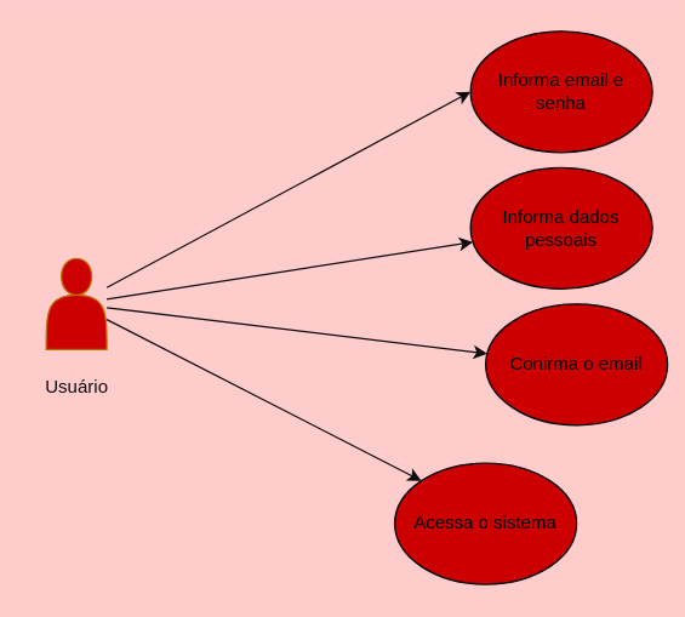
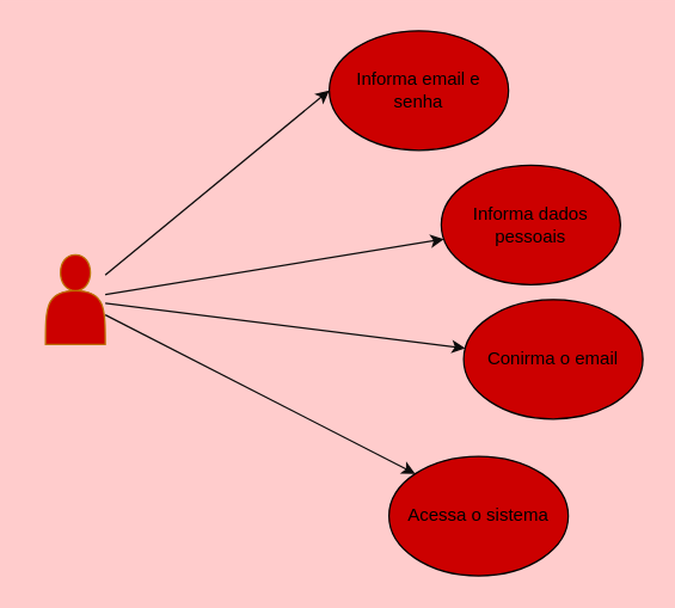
- <mxCell id="7" value="Informa email e senha" style="ellipse;whiteSpace=wrap;html=1;fillColor=#CC0000;" vertex="1" parent="1"><mxGeometry x="310" y="20" width="120" height="80" as="geometry" /></mxCell>
+ <mxCell id="7" value="Informa email e senha" style="ellipse;whiteSpace=wrap;html=1;fillColor=#CC0000;" vertex="1" parent="1"><mxGeometry x="220" y="20" width="120" height="80" as="geometry" /></mxCell>
- <mxCell id="9" value="Informa dados pessoais" style="ellipse;whiteSpace=wrap;html=1;fillColor=#CC0000;" vertex="1" parent="1"><mxGeometry x="310" y="110" width="120" height="80" as="geometry" /></mxCell>
+ <mxCell id="9" value="Informa dados pessoais" style="ellipse;whiteSpace=wrap;html=1;fillColor=#CC0000;" vertex="1" parent="1"><mxGeometry x="295" y="110" width="120" height="80" as="geometry" /></mxCell>
- <mxCell id="10" value="Conirma o email" style="ellipse;whiteSpace=wrap;html=1;fillColor=#CC0000;" vertex="1" parent="1"><mxGeometry x="320" y="200" width="120" height="80" as="geometry" /></mxCell>
+ <mxCell id="10" value="Conirma o email" style="ellipse;whiteSpace=wrap;html=1;fillColor=#CC0000;" vertex="1" parent="1"><mxGeometry x="310" y="200" width="120" height="80" as="geometry" /></mxCell>
- <mxCell id="8" value="&lt;font color=&quot;#0d0c0c&quot;&gt;Usuário&lt;/font&gt;" style="text;html=1;align=center;verticalAlign=middle;resizable=0;points=[];autosize=1;strokeColor=none;fillColor=none;fontColor=#FFFFFF;" vertex="1" parent="1"><mxGeometry x="20" y="240" width="60" height="30" as="geometry" /></mxCell>
